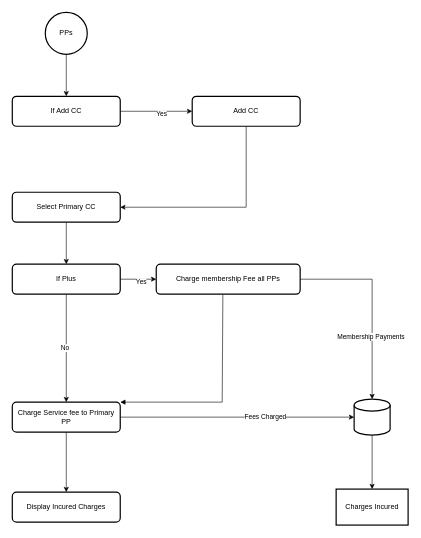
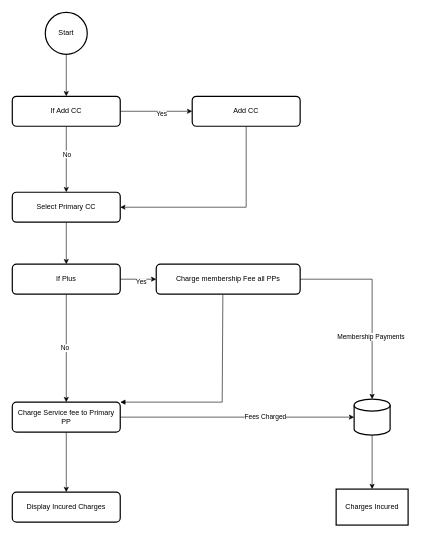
- <mxCell id="3" value="PPs" style="strokeWidth=2;html=1;shape=mxgraph.flowchart.start_2;whiteSpace=wrap;" vertex="1" parent="1"><mxGeometry x="75" y="20" width="70" height="70" as="geometry" /></mxCell>
+ <mxCell id="3" value="Start" style="strokeWidth=2;html=1;shape=mxgraph.flowchart.start_2;whiteSpace=wrap;" vertex="1" parent="1"><mxGeometry x="75" y="20" width="70" height="70" as="geometry" /></mxCell>
+ <mxCell id="15" style="edgeStyle=orthogonalEdgeStyle;rounded=0;orthogonalLoop=1;jettySize=auto;html=1;" edge="1" parent="1" source="17" target="23"><mxGeometry relative="1" as="geometry" /></mxCell>
+ <mxCell id="16" value="No" style="edgeLabel;html=1;align=center;verticalAlign=middle;resizable=0;points=[];" vertex="1" connectable="0" parent="15"><mxGeometry x="-0.164" relative="1" as="geometry"><mxPoint as="offset" /></mxGeometry></mxCell>
